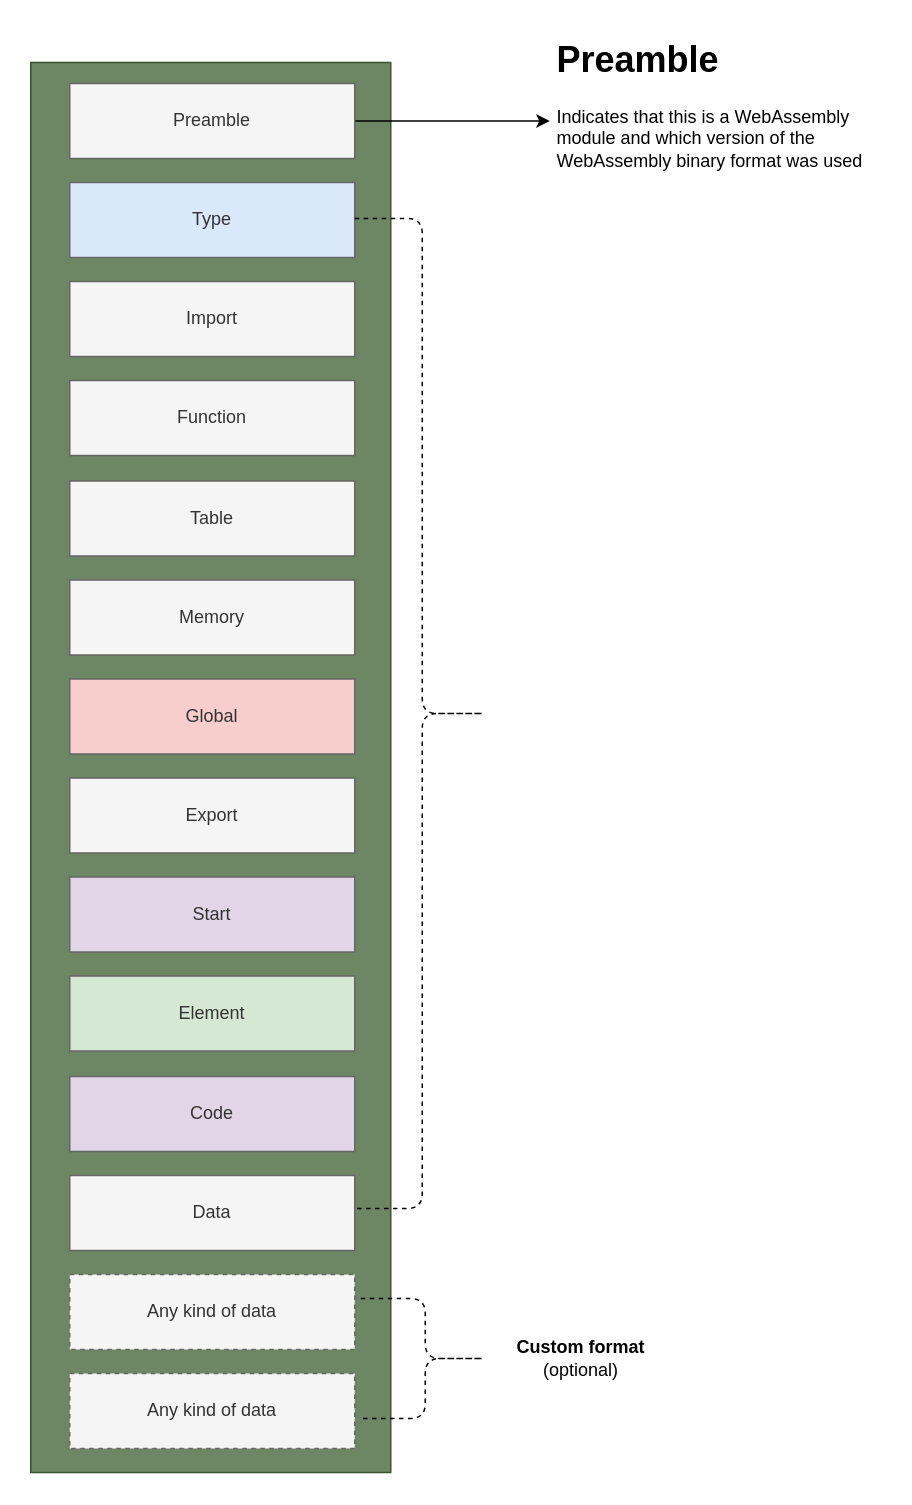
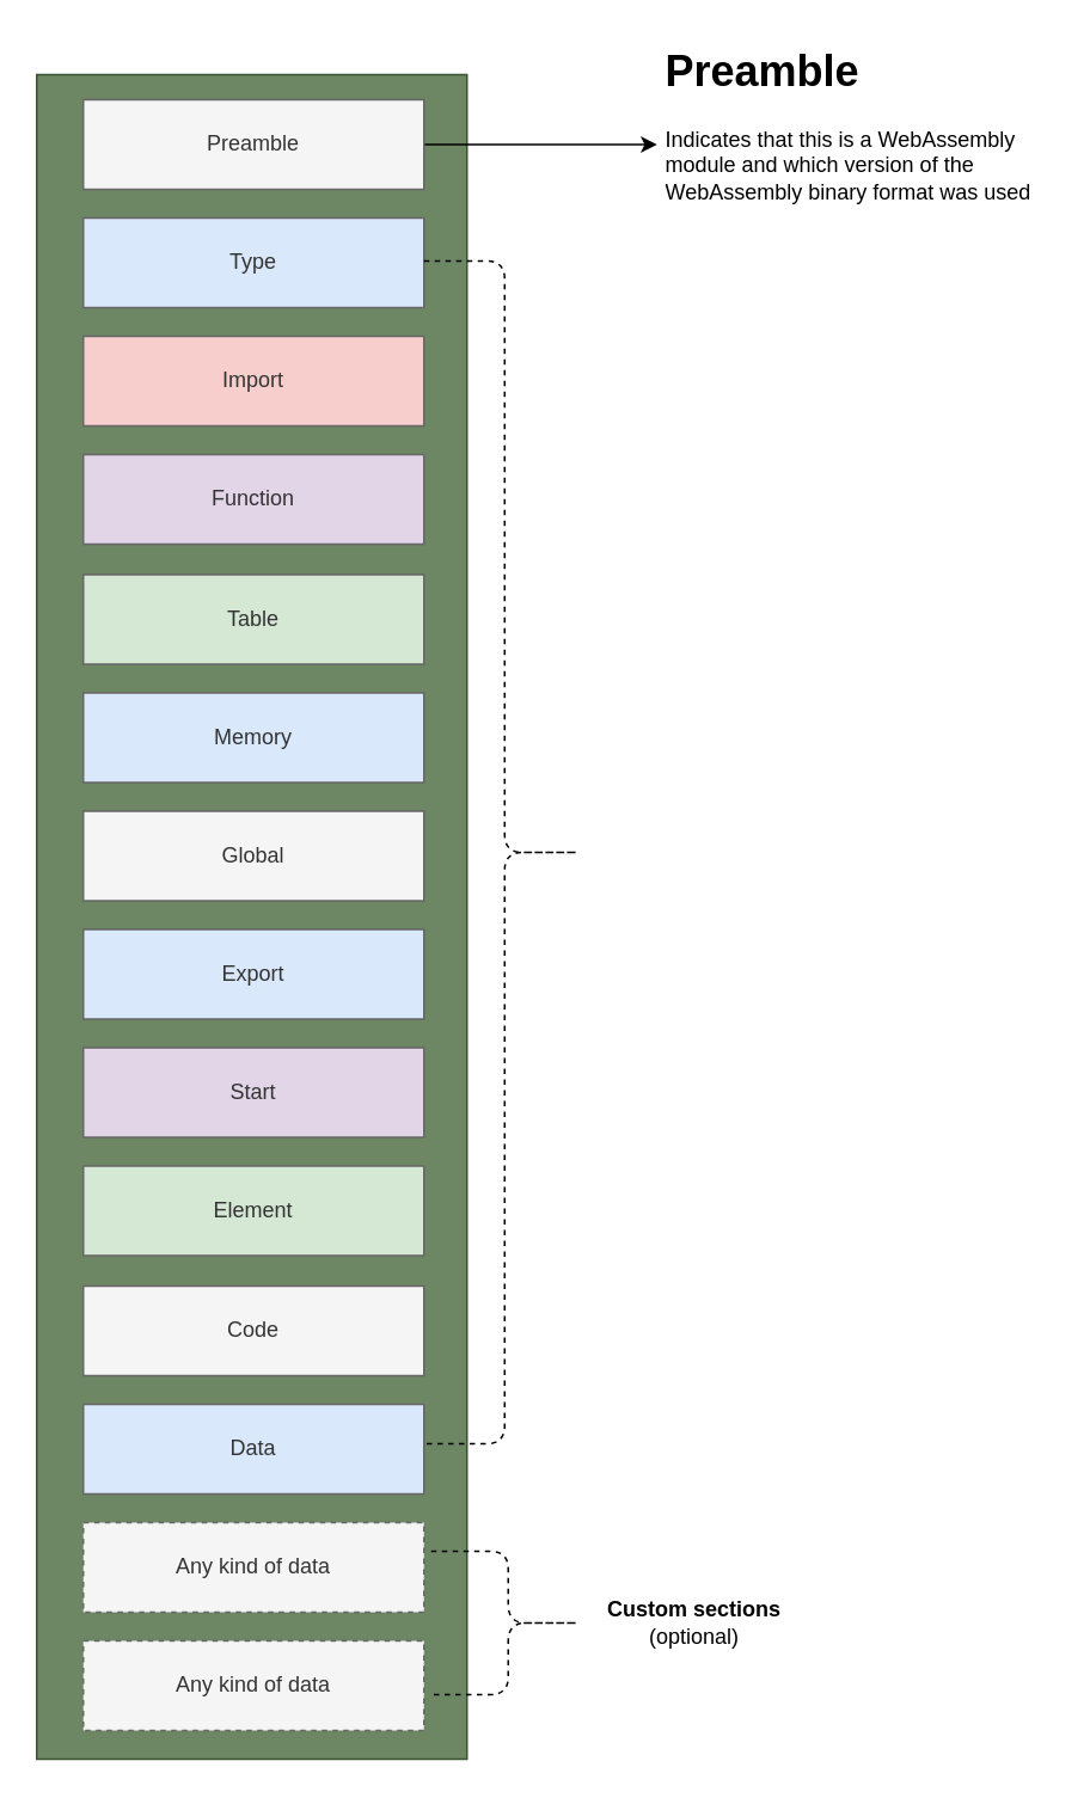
- <mxCell id="8" value="Import" style="rounded=0;whiteSpace=wrap;html=1;fillColor=#f5f5f5;fontColor=#333333;strokeColor=#666666;rotation=0;" parent="1" vertex="1"><mxGeometry x="46" y="187" width="190" height="50" as="geometry" /></mxCell>
+ <mxCell id="8" value="Import" style="rounded=0;whiteSpace=wrap;html=1;fillColor=#f8cecc;fontColor=#333333;strokeColor=#666666;rotation=0;" parent="1" vertex="1"><mxGeometry x="46" y="187" width="190" height="50" as="geometry" /></mxCell>
- <mxCell id="9" value="Function" style="rounded=0;whiteSpace=wrap;html=1;fillColor=#f5f5f5;fontColor=#333333;strokeColor=#666666;rotation=0;" parent="1" vertex="1"><mxGeometry x="46" y="253" width="190" height="50" as="geometry" /></mxCell>
+ <mxCell id="9" value="Function" style="rounded=0;whiteSpace=wrap;html=1;fillColor=#e1d5e7;fontColor=#333333;strokeColor=#666666;rotation=0;" parent="1" vertex="1"><mxGeometry x="46" y="253" width="190" height="50" as="geometry" /></mxCell>
- <mxCell id="10" value="Table" style="rounded=0;whiteSpace=wrap;html=1;fillColor=#f5f5f5;fontColor=#333333;strokeColor=#666666;rotation=0;" parent="1" vertex="1"><mxGeometry x="46" y="320" width="190" height="50" as="geometry" /></mxCell>
+ <mxCell id="10" value="Table" style="rounded=0;whiteSpace=wrap;html=1;fillColor=#d5e8d4;fontColor=#333333;strokeColor=#666666;rotation=0;" parent="1" vertex="1"><mxGeometry x="46" y="320" width="190" height="50" as="geometry" /></mxCell>
- <mxCell id="11" value="Memory" style="rounded=0;whiteSpace=wrap;html=1;fillColor=#f5f5f5;fontColor=#333333;strokeColor=#666666;rotation=0;" parent="1" vertex="1"><mxGeometry x="46" y="386" width="190" height="50" as="geometry" /></mxCell>
+ <mxCell id="11" value="Memory" style="rounded=0;whiteSpace=wrap;html=1;fillColor=#dae8fc;fontColor=#333333;strokeColor=#666666;rotation=0;" parent="1" vertex="1"><mxGeometry x="46" y="386" width="190" height="50" as="geometry" /></mxCell>
- <mxCell id="12" value="Global" style="rounded=0;whiteSpace=wrap;html=1;fillColor=#f8cecc;fontColor=#333333;strokeColor=#666666;rotation=0;" parent="1" vertex="1"><mxGeometry x="46" y="452" width="190" height="50" as="geometry" /></mxCell>
+ <mxCell id="12" value="Global" style="rounded=0;whiteSpace=wrap;html=1;fillColor=#f5f5f5;fontColor=#333333;strokeColor=#666666;rotation=0;" parent="1" vertex="1"><mxGeometry x="46" y="452" width="190" height="50" as="geometry" /></mxCell>
- <mxCell id="13" value="Export" style="rounded=0;whiteSpace=wrap;html=1;fillColor=#f5f5f5;fontColor=#333333;strokeColor=#666666;rotation=0;" parent="1" vertex="1"><mxGeometry x="46" y="518" width="190" height="50" as="geometry" /></mxCell>
+ <mxCell id="13" value="Export" style="rounded=0;whiteSpace=wrap;html=1;fillColor=#dae8fc;fontColor=#333333;strokeColor=#666666;rotation=0;" parent="1" vertex="1"><mxGeometry x="46" y="518" width="190" height="50" as="geometry" /></mxCell>
- <mxCell id="16" value="Code" style="rounded=0;whiteSpace=wrap;html=1;fillColor=#e1d5e7;fontColor=#333333;strokeColor=#666666;rotation=0;" parent="1" vertex="1"><mxGeometry x="46" y="717" width="190" height="50" as="geometry" /></mxCell>
+ <mxCell id="16" value="Code" style="rounded=0;whiteSpace=wrap;html=1;fillColor=#f5f5f5;fontColor=#333333;strokeColor=#666666;rotation=0;" parent="1" vertex="1"><mxGeometry x="46" y="717" width="190" height="50" as="geometry" /></mxCell>
- <mxCell id="17" value="Data" style="rounded=0;whiteSpace=wrap;html=1;fillColor=#f5f5f5;fontColor=#333333;strokeColor=#666666;rotation=0;" parent="1" vertex="1"><mxGeometry x="46" y="783" width="190" height="50" as="geometry" /></mxCell>
+ <mxCell id="17" value="Data" style="rounded=0;whiteSpace=wrap;html=1;fillColor=#dae8fc;fontColor=#333333;strokeColor=#666666;rotation=0;" parent="1" vertex="1"><mxGeometry x="46" y="783" width="190" height="50" as="geometry" /></mxCell>
- <mxCell id="21" value="&lt;b&gt;Custom format&lt;/b&gt;&lt;br&gt;(optional)" style="text;html=1;strokeColor=none;fillColor=none;align=center;verticalAlign=middle;whiteSpace=wrap;rounded=0;dashed=1;" parent="1" vertex="1"><mxGeometry x="322" y="890" width="130" height="30" as="geometry" /></mxCell>
+ <mxCell id="21" value="&lt;b&gt;Custom sections&lt;/b&gt;&lt;br&gt;(optional)" style="text;html=1;strokeColor=none;fillColor=none;align=center;verticalAlign=middle;whiteSpace=wrap;rounded=0;dashed=1;" parent="1" vertex="1"><mxGeometry x="322" y="890" width="130" height="30" as="geometry" /></mxCell>
